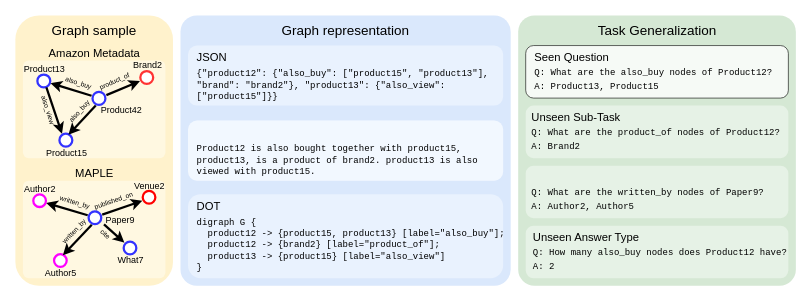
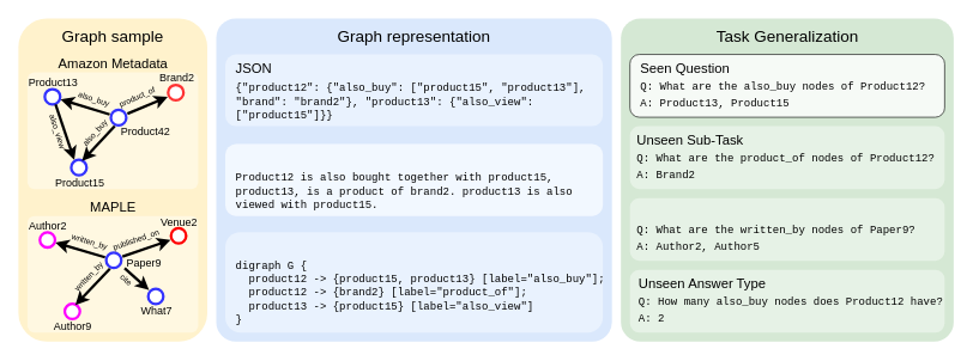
- <mxCell id="51" value="DOT" style="text;html=1;align=left;verticalAlign=middle;resizable=1;points=[];autosize=1;strokeColor=none;fillColor=none;movable=1;rotatable=1;deletable=1;editable=1;locked=0;connectable=1;fontSize=15;" vertex="1" parent="49"><mxGeometry x="10" width="60" height="30" as="geometry" /></mxCell>
- <mxCell id="32" value="Author5" style="text;html=1;align=center;verticalAlign=middle;whiteSpace=wrap;rounded=0;strokeWidth=3;fontSize=12;" vertex="1" parent="26"><mxGeometry x="30.345" y="116.315" width="40.743" height="13.685" as="geometry" /></mxCell>
+ <mxCell id="32" value="Author9" style="text;html=1;align=center;verticalAlign=middle;whiteSpace=wrap;rounded=0;strokeWidth=3;fontSize=12;" vertex="1" parent="26"><mxGeometry x="30.345" y="116.315" width="40.743" height="13.685" as="geometry" /></mxCell>
